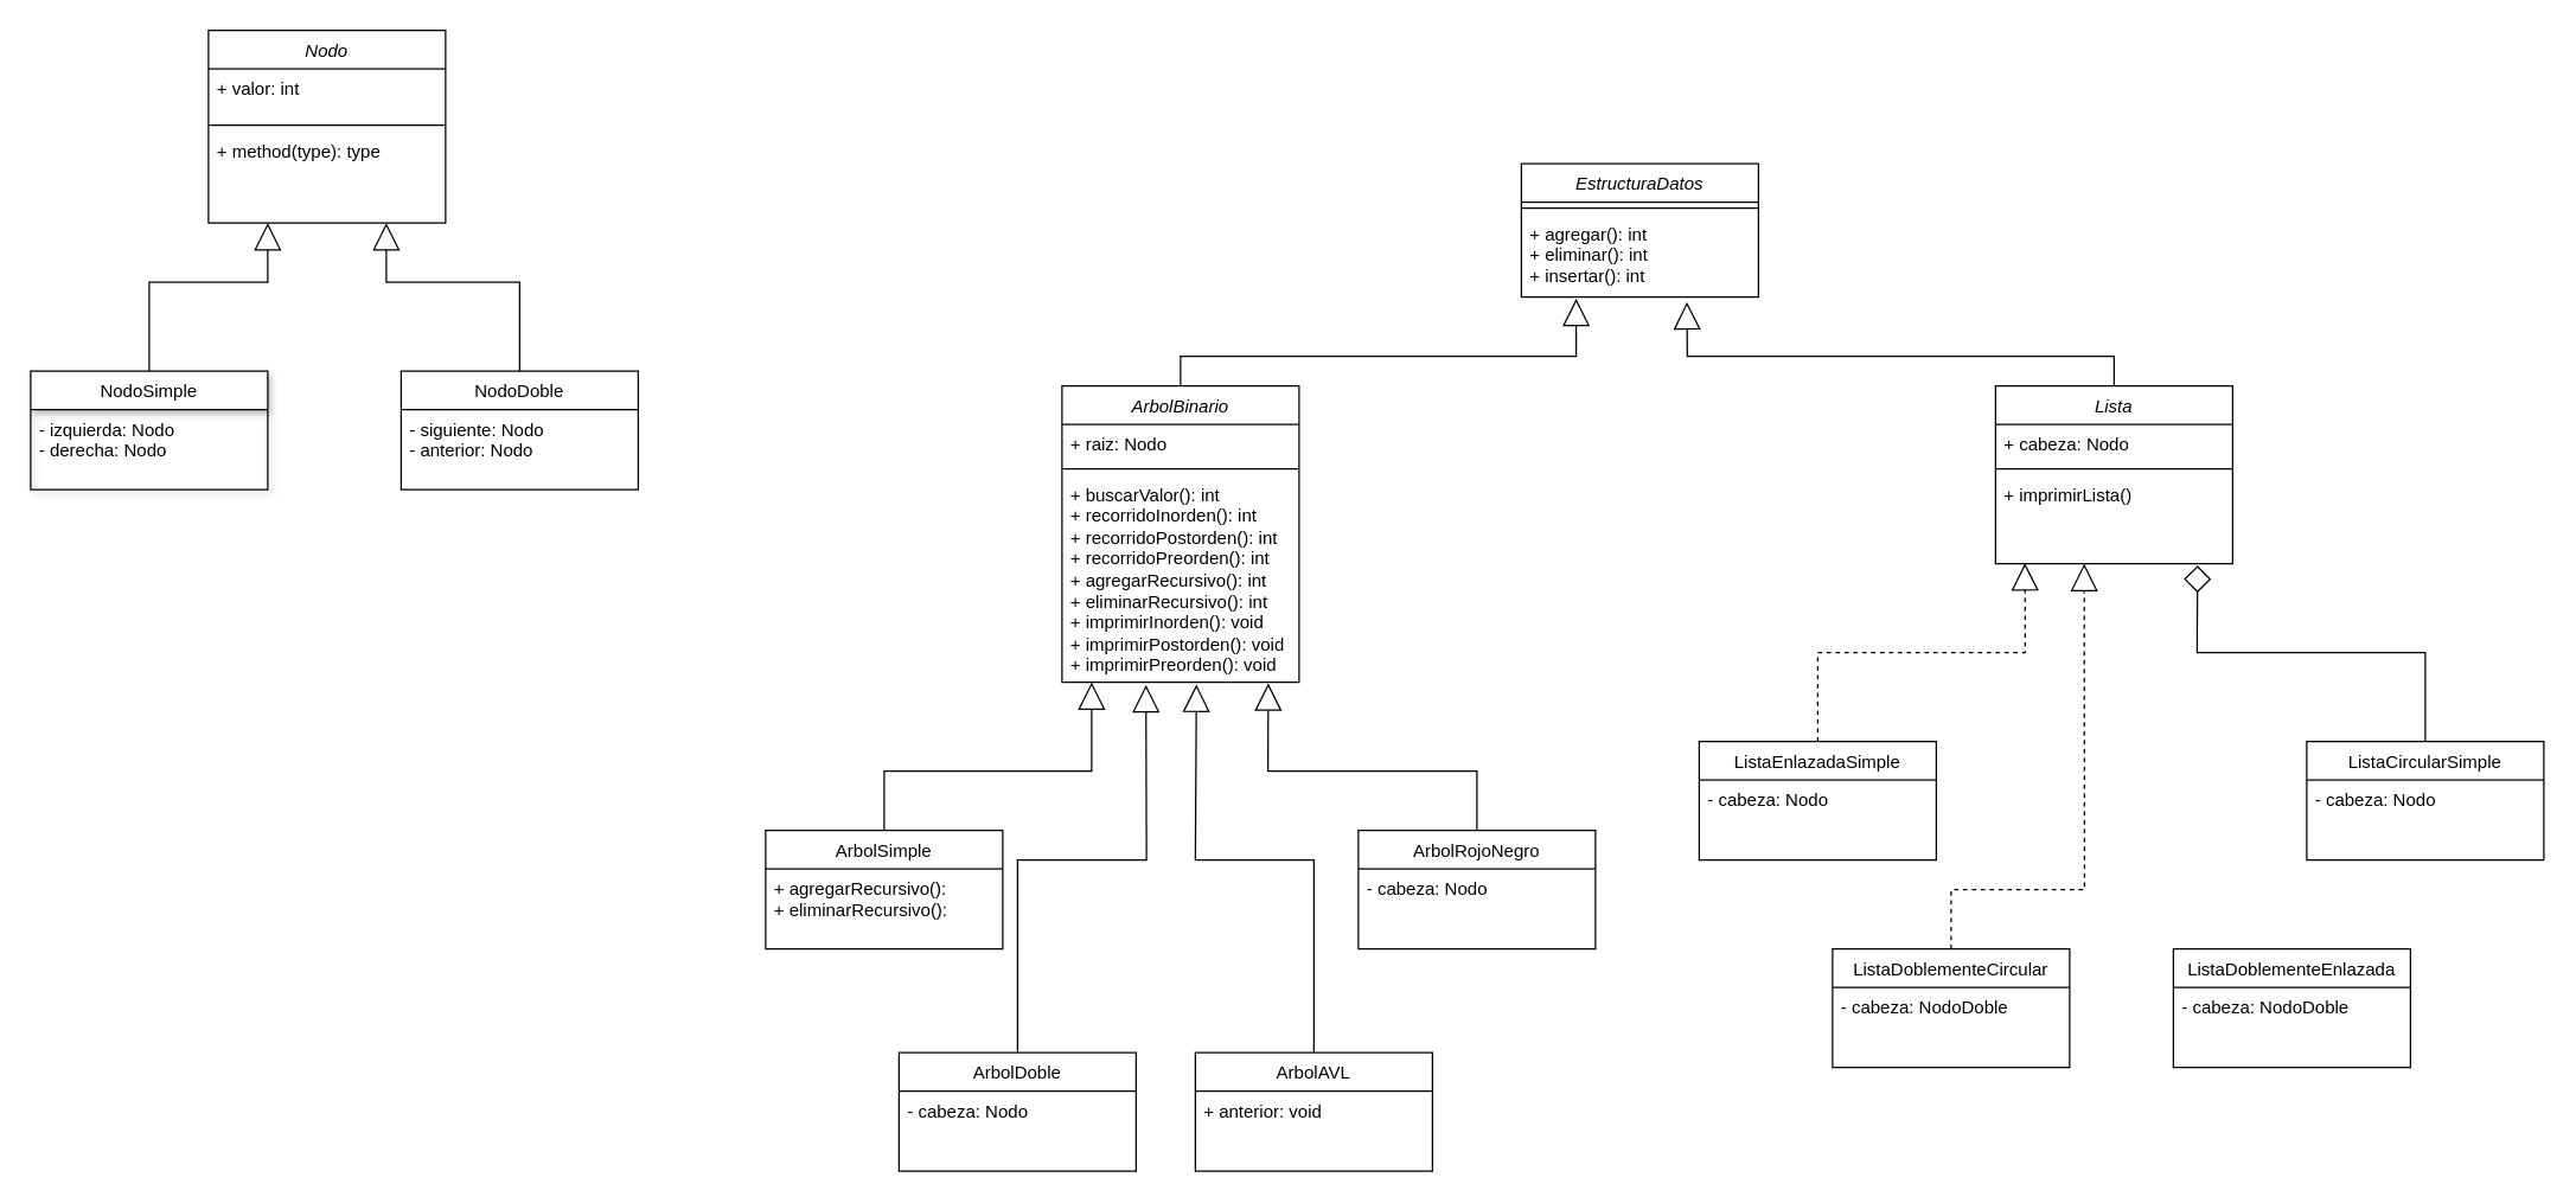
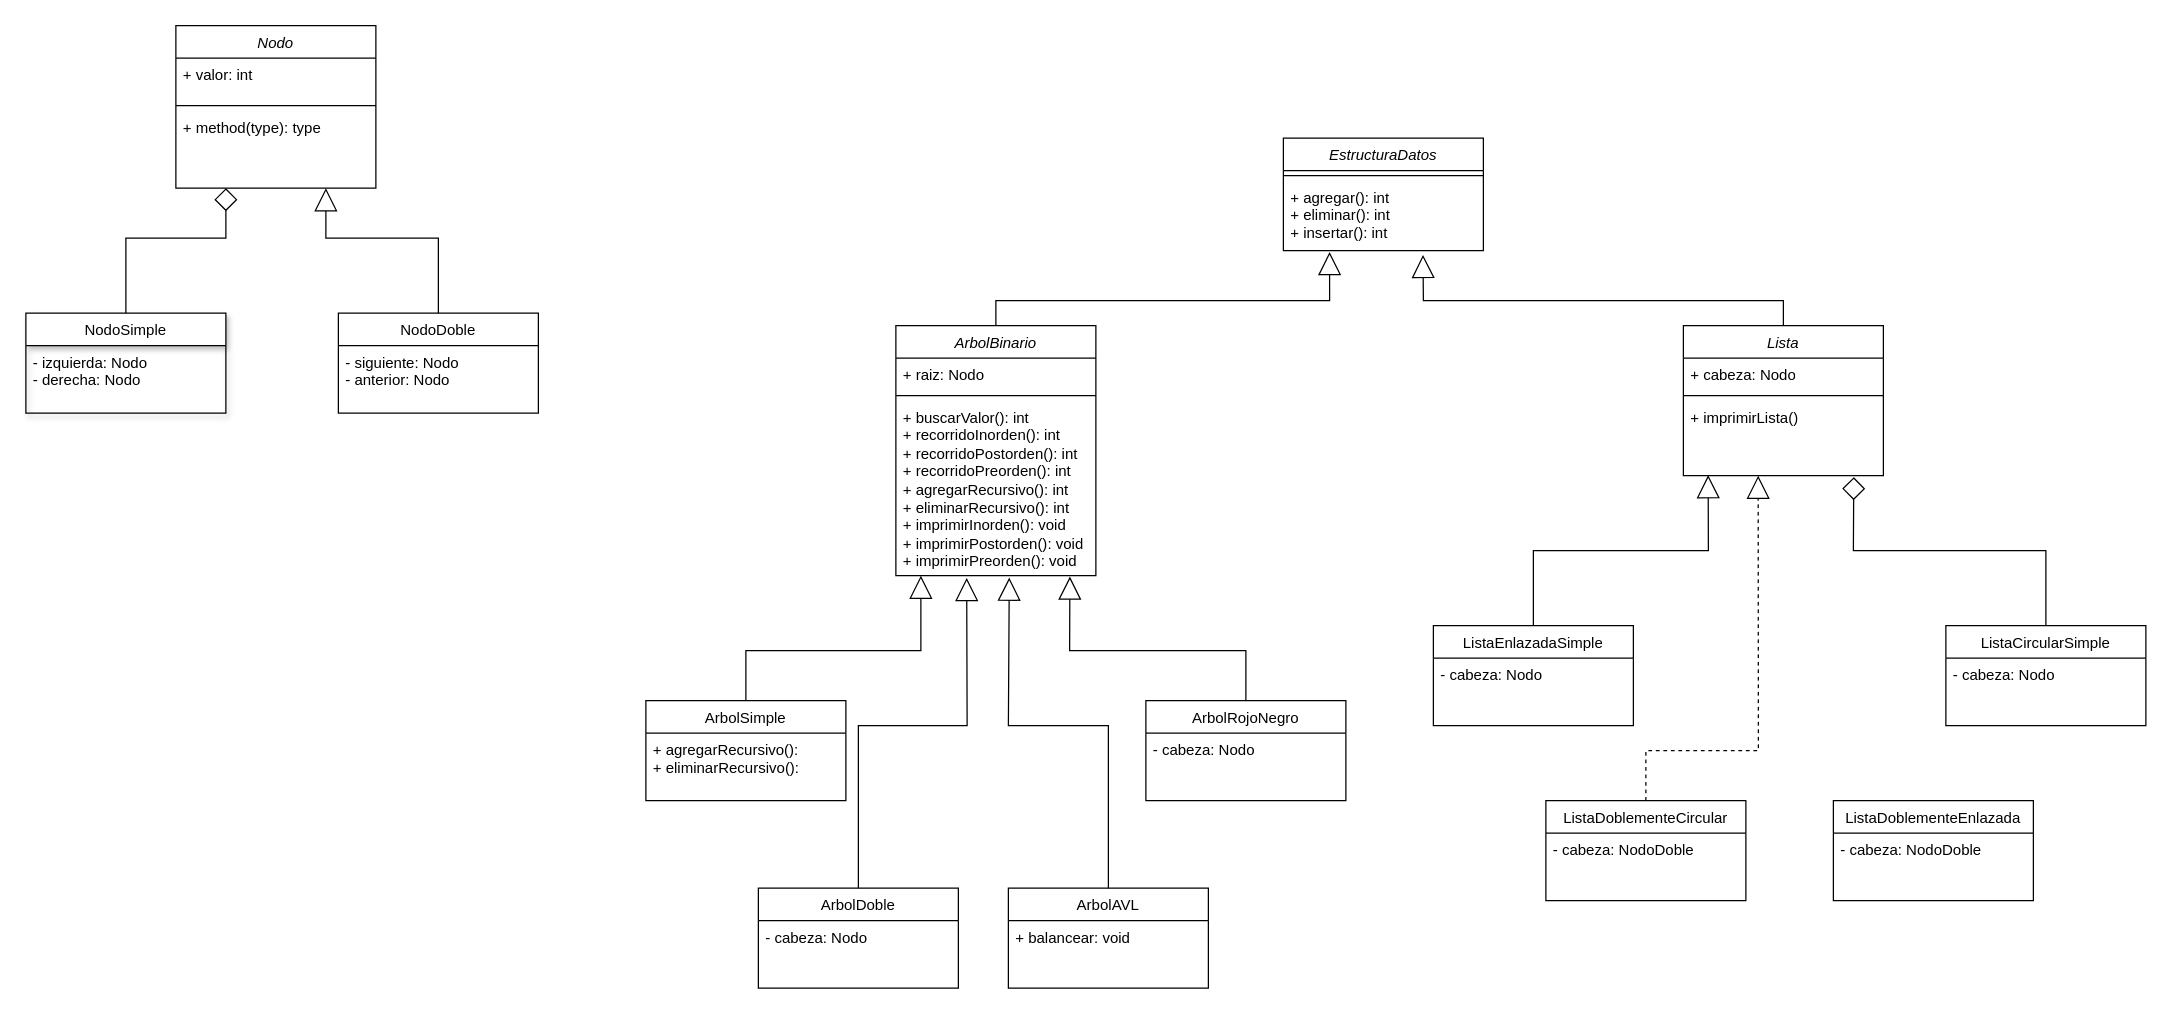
- <mxCell id="26" value="" style="endArrow=block;endSize=16;endFill=0;html=1;rounded=0;entryX=0.25;entryY=1;entryDx=0;entryDy=0;exitX=0.5;exitY=0;exitDx=0;exitDy=0;" edge="1" parent="1" source="5" target="22"><mxGeometry width="160" relative="1" as="geometry"><mxPoint x="250" y="210" as="sourcePoint" /><mxPoint x="410" y="210" as="targetPoint" /><Array as="points"><mxPoint x="100" y="190" /><mxPoint x="180" y="190" /></Array></mxGeometry></mxCell>
+ <mxCell id="26" value="" style="endArrow=diamond;endSize=16;endFill=0;html=1;rounded=0;entryX=0.25;entryY=1;entryDx=0;entryDy=0;exitX=0.5;exitY=0;exitDx=0;exitDy=0;" edge="1" parent="1" source="5" target="22"><mxGeometry width="160" relative="1" as="geometry"><mxPoint x="250" y="210" as="sourcePoint" /><mxPoint x="410" y="210" as="targetPoint" /><Array as="points"><mxPoint x="100" y="190" /><mxPoint x="180" y="190" /></Array></mxGeometry></mxCell>
- <mxCell id="33" value="" style="endArrow=block;endSize=16;endFill=0;html=1;rounded=0;exitX=0.5;exitY=0;exitDx=0;exitDy=0;entryX=0.124;entryY=0.993;entryDx=0;entryDy=0;entryPerimeter=0;dashed=1;" edge="1" parent="1" source="9" target="31"><mxGeometry width="160" relative="1" as="geometry"><mxPoint x="1266" y="360" as="sourcePoint" /><mxPoint x="1366" y="400" as="targetPoint" /><Array as="points"><mxPoint x="1226" y="440" /><mxPoint x="1366" y="440" /></Array></mxGeometry></mxCell>
+ <mxCell id="33" value="" style="endArrow=block;endSize=16;endFill=0;html=1;rounded=0;exitX=0.5;exitY=0;exitDx=0;exitDy=0;entryX=0.124;entryY=0.993;entryDx=0;entryDy=0;entryPerimeter=0;" edge="1" parent="1" source="9" target="31"><mxGeometry width="160" relative="1" as="geometry"><mxPoint x="1266" y="360" as="sourcePoint" /><mxPoint x="1366" y="400" as="targetPoint" /><Array as="points"><mxPoint x="1226" y="440" /><mxPoint x="1366" y="440" /></Array></mxGeometry></mxCell>
- <mxCell id="41" value="+ anterior: void" style="text;align=left;verticalAlign=top;spacingLeft=4;spacingRight=4;overflow=hidden;rotatable=0;points=[[0,0.5],[1,0.5]];portConstraint=eastwest;" vertex="1" parent="40"><mxGeometry y="26" width="160" height="54" as="geometry" /></mxCell>
+ <mxCell id="41" value="+ balancear: void" style="text;align=left;verticalAlign=top;spacingLeft=4;spacingRight=4;overflow=hidden;rotatable=0;points=[[0,0.5],[1,0.5]];portConstraint=eastwest;" vertex="1" parent="40"><mxGeometry y="26" width="160" height="54" as="geometry" /></mxCell>
